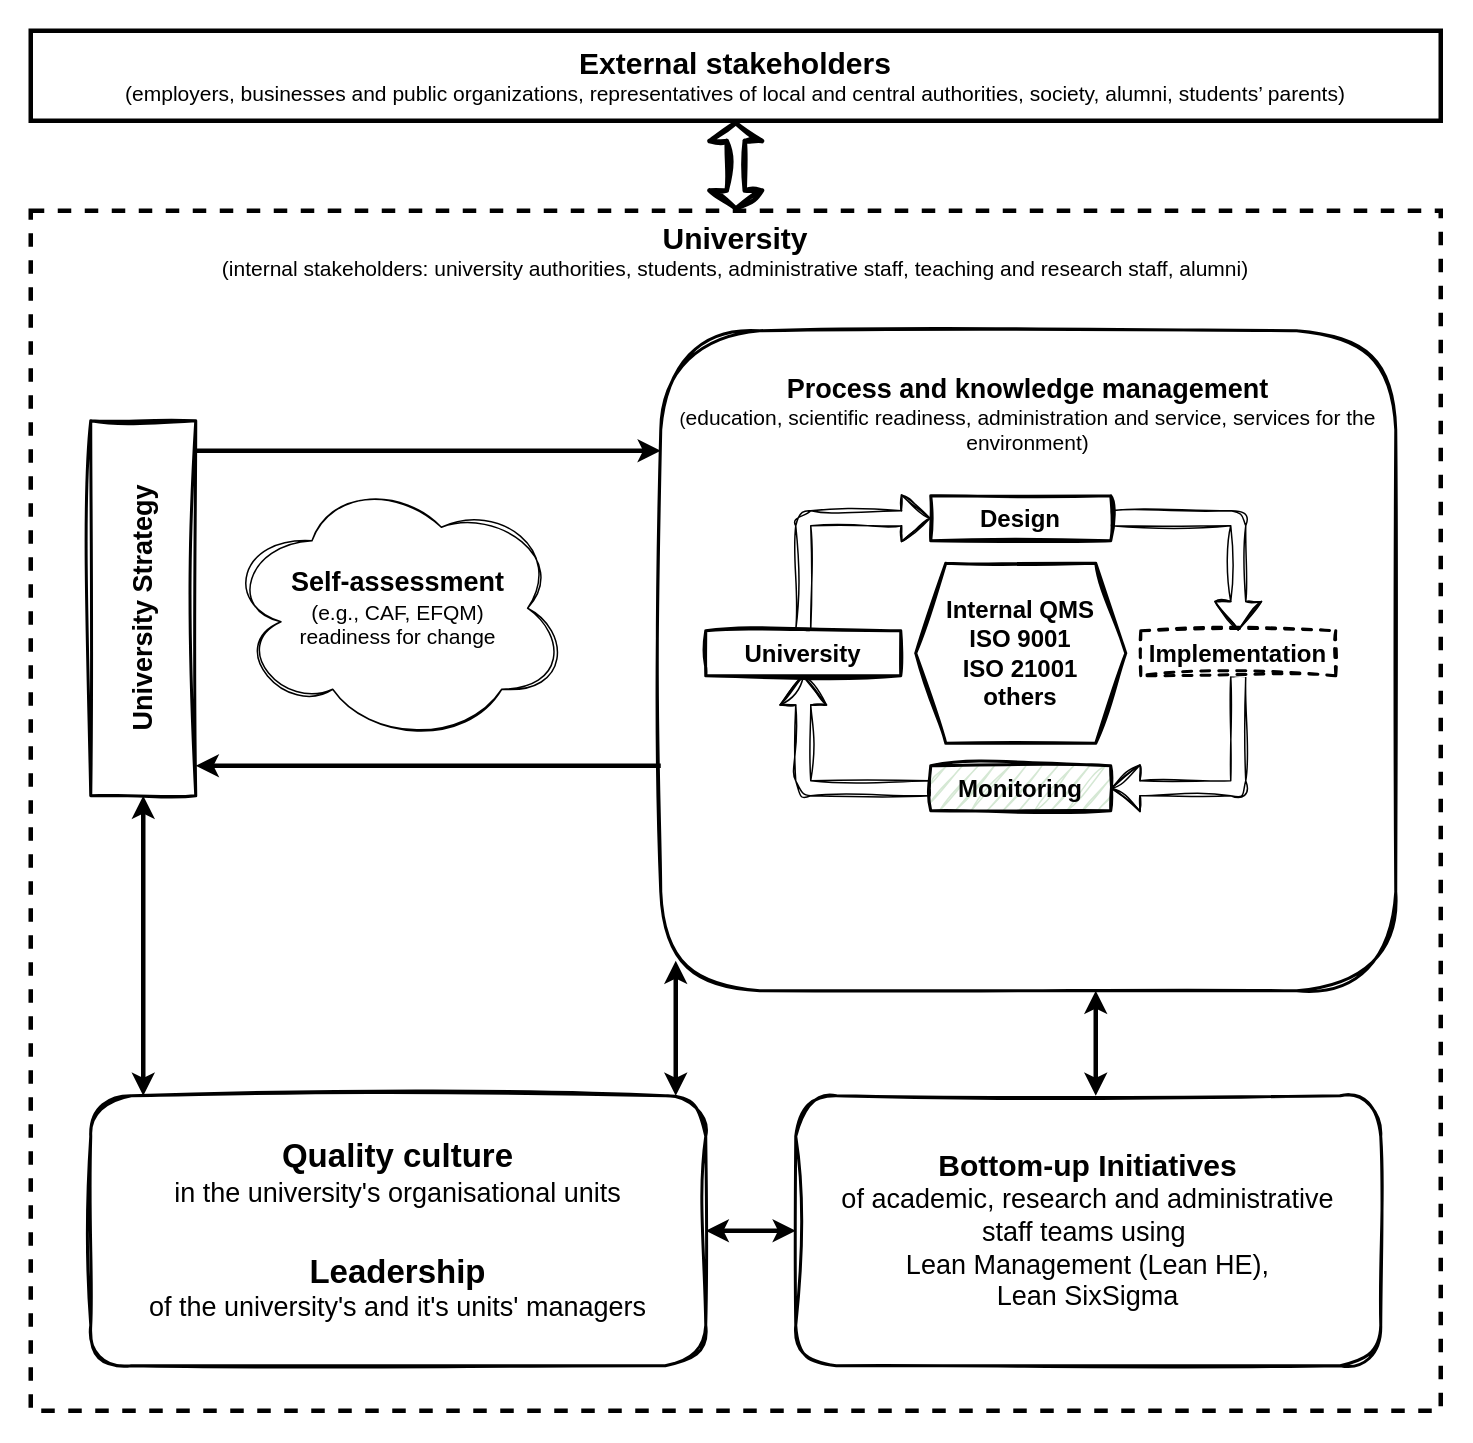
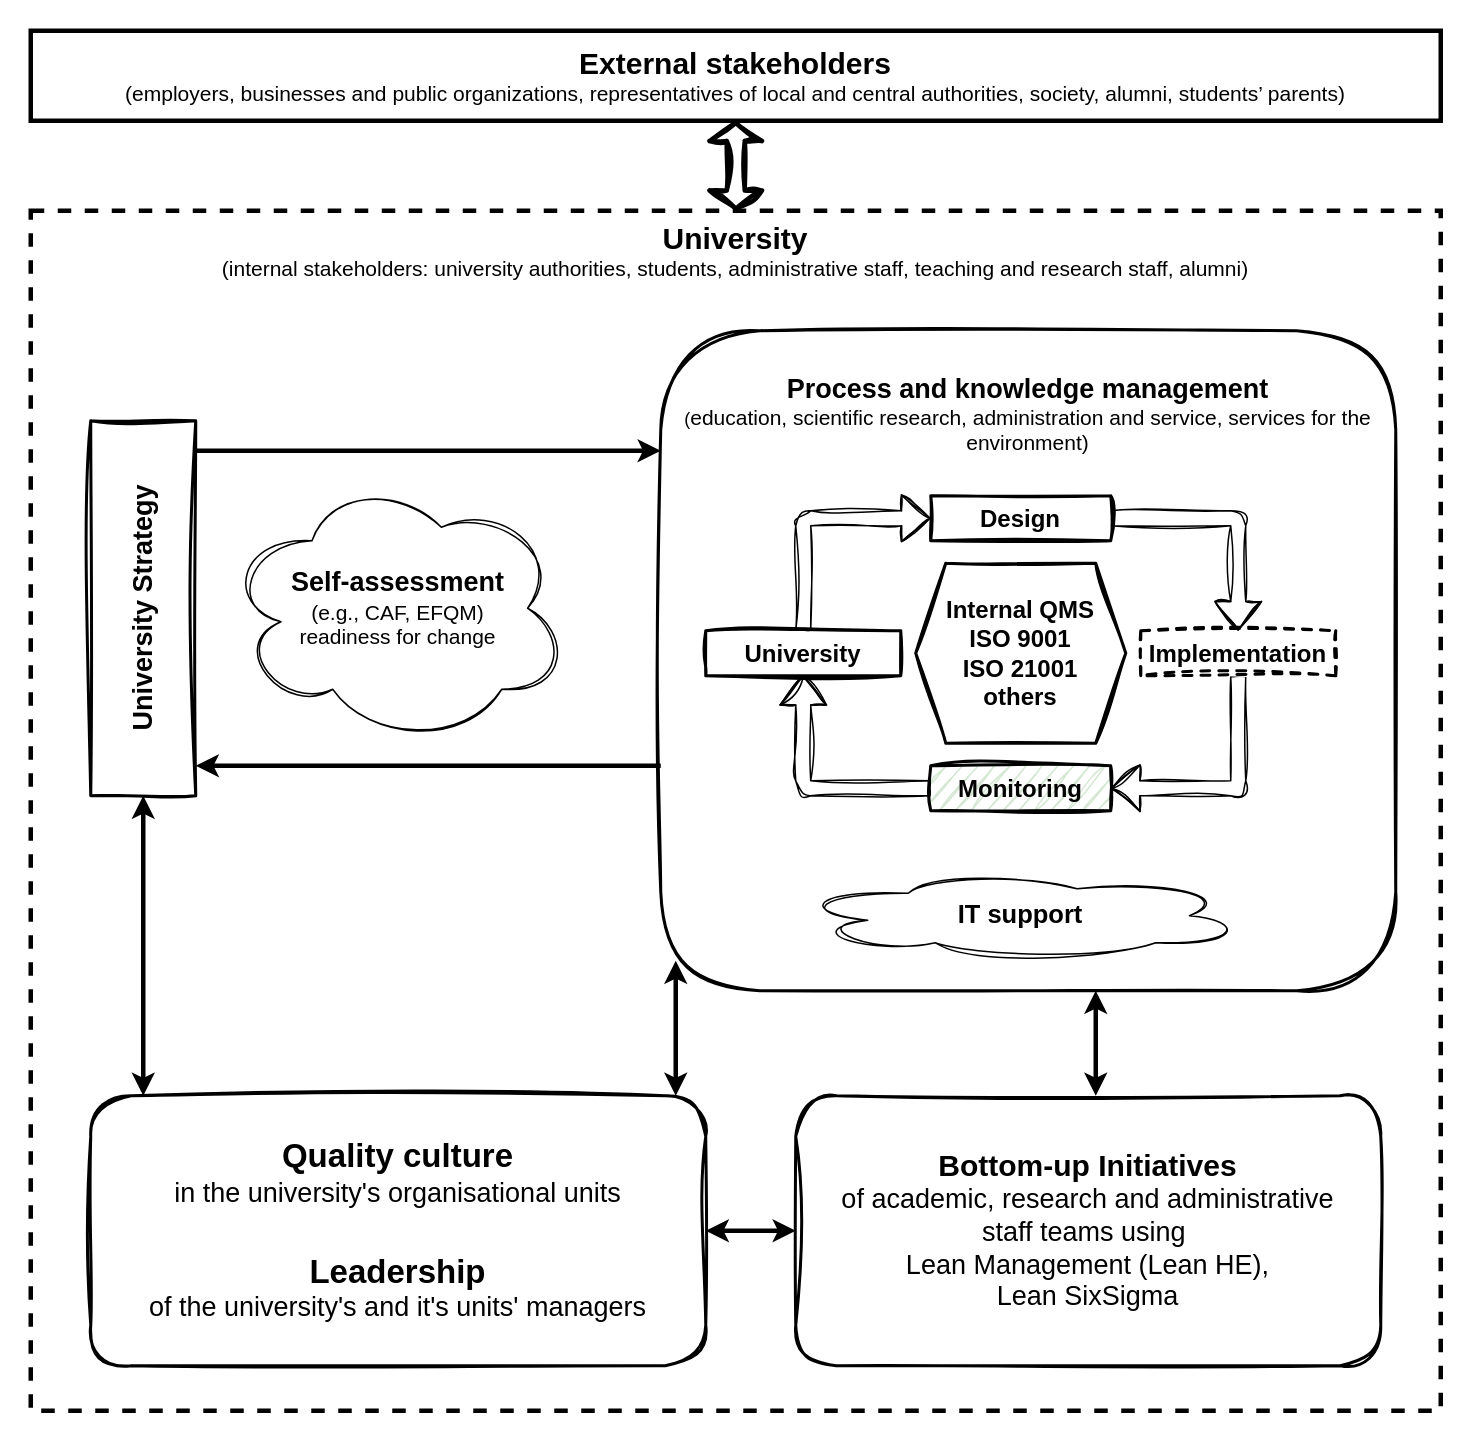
- <mxCell id="14" value="&lt;b&gt;&lt;font style=&quot;font-size: 18px;&quot;&gt;&lt;br&gt;Process and knowledge management&lt;/font&gt;&lt;/b&gt;&lt;br&gt;&lt;font style=&quot;&quot;&gt;(&lt;/font&gt;&lt;font style=&quot;font-size: 14px;&quot;&gt;education, scientific readiness, administration and service, services for the environment)&lt;/font&gt;" style="rounded=1;whiteSpace=wrap;html=1;verticalAlign=top;sketch=1;curveFitting=1;jiggle=2;strokeWidth=2;" parent="13" vertex="1"><mxGeometry width="490" height="440" as="geometry" /></mxCell>
+ <mxCell id="14" value="&lt;b&gt;&lt;font style=&quot;font-size: 18px;&quot;&gt;&lt;br&gt;Process and knowledge management&lt;/font&gt;&lt;/b&gt;&lt;br&gt;&lt;font style=&quot;&quot;&gt;(&lt;/font&gt;&lt;font style=&quot;font-size: 14px;&quot;&gt;education, scientific research, administration and service, services for the environment)&lt;/font&gt;" style="rounded=1;whiteSpace=wrap;html=1;verticalAlign=top;sketch=1;curveFitting=1;jiggle=2;strokeWidth=2;" parent="13" vertex="1"><mxGeometry width="490" height="440" as="geometry" /></mxCell>
+ <mxCell id="26" value="&lt;b style=&quot;border-color: var(--border-color);&quot;&gt;&lt;font style=&quot;border-color: var(--border-color); font-size: 17px;&quot;&gt;IT support&lt;/font&gt;&lt;/b&gt;" style="ellipse;shape=cloud;whiteSpace=wrap;html=1;sketch=1;curveFitting=1;jiggle=2;" parent="15" vertex="1"><mxGeometry x="50" y="250" width="300" height="60" as="geometry" /></mxCell>
